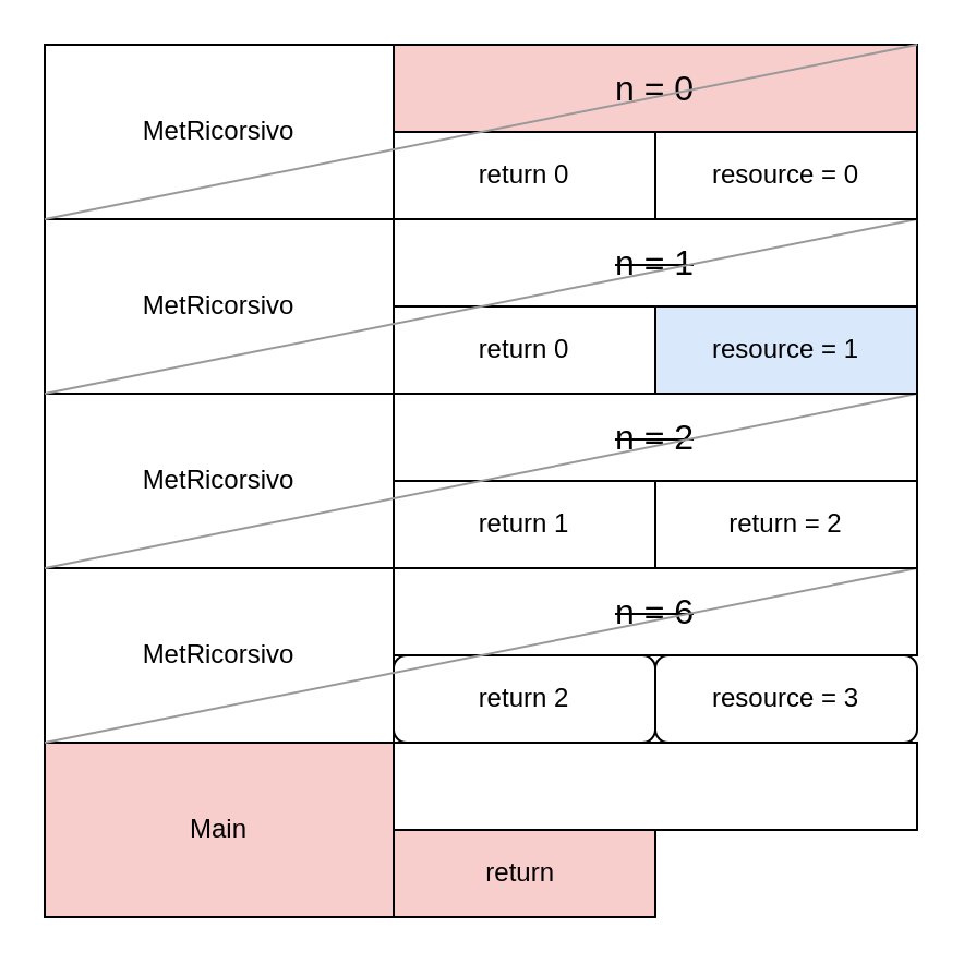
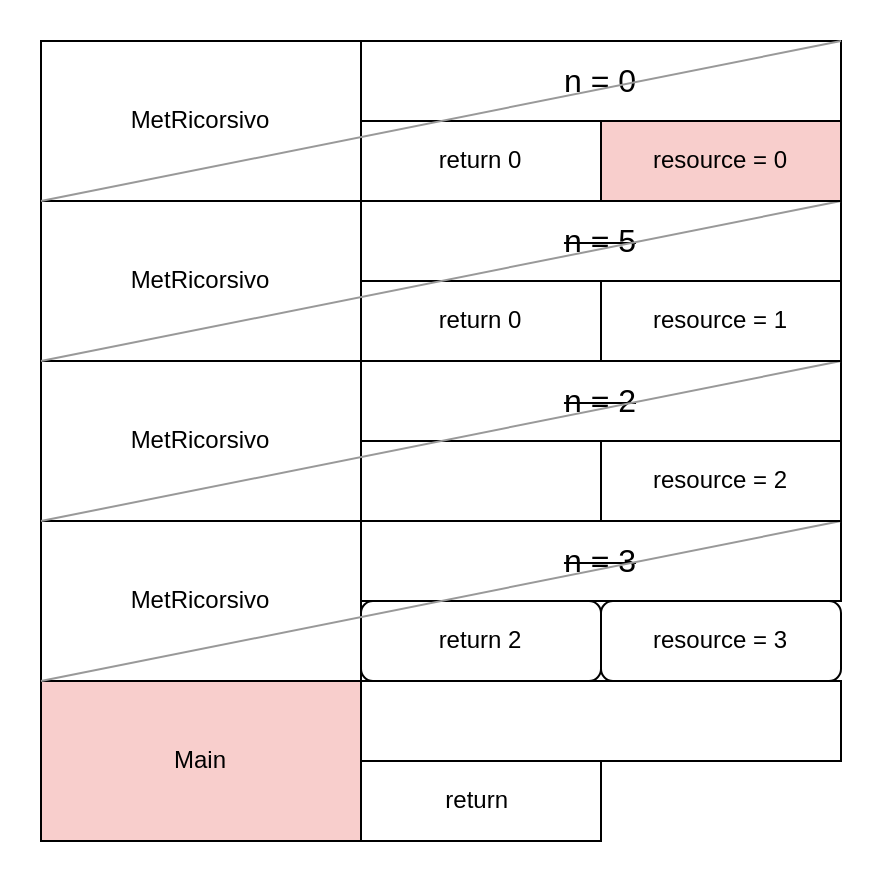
- <mxCell id="23" value="n = 0" style="rounded=0;whiteSpace=wrap;html=1;fontSize=16;fillColor=#f8cecc;" vertex="1" parent="1"><mxGeometry x="180" y="20" width="240" height="40" as="geometry" /></mxCell>
+ <mxCell id="23" value="n = 0" style="rounded=0;whiteSpace=wrap;html=1;fontSize=16;" vertex="1" parent="1"><mxGeometry x="180" y="20" width="240" height="40" as="geometry" /></mxCell>
- <mxCell id="22" value="resource = 0" style="rounded=0;whiteSpace=wrap;html=1;" vertex="1" parent="1"><mxGeometry x="300" y="60" width="120" height="40" as="geometry" /></mxCell>
+ <mxCell id="22" value="resource = 0" style="rounded=0;whiteSpace=wrap;html=1;fillColor=#f8cecc;" vertex="1" parent="1"><mxGeometry x="300" y="60" width="120" height="40" as="geometry" /></mxCell>
- <mxCell id="18" value="&lt;strike&gt;n = 1&lt;/strike&gt;" style="rounded=0;whiteSpace=wrap;html=1;fontSize=16;" vertex="1" parent="1"><mxGeometry x="180" y="100" width="240" height="40" as="geometry" /></mxCell>
+ <mxCell id="18" value="&lt;strike&gt;n = 5&lt;/strike&gt;" style="rounded=0;whiteSpace=wrap;html=1;fontSize=16;" vertex="1" parent="1"><mxGeometry x="180" y="100" width="240" height="40" as="geometry" /></mxCell>
- <mxCell id="17" value="resource = 1" style="rounded=0;whiteSpace=wrap;html=1;fillColor=#dae8fc;" vertex="1" parent="1"><mxGeometry x="300" y="140" width="120" height="40" as="geometry" /></mxCell>
+ <mxCell id="17" value="resource = 1" style="rounded=0;whiteSpace=wrap;html=1;" vertex="1" parent="1"><mxGeometry x="300" y="140" width="120" height="40" as="geometry" /></mxCell>
- <mxCell id="11" value="return 1" style="rounded=0;whiteSpace=wrap;html=1;" vertex="1" parent="1"><mxGeometry x="180" y="220" width="120" height="40" as="geometry" /></mxCell>
- <mxCell id="12" value="return = 2" style="rounded=0;whiteSpace=wrap;html=1;" vertex="1" parent="1"><mxGeometry x="300" y="220" width="120" height="40" as="geometry" /></mxCell>
+ <mxCell id="12" value="resource = 2" style="rounded=0;whiteSpace=wrap;html=1;" vertex="1" parent="1"><mxGeometry x="300" y="220" width="120" height="40" as="geometry" /></mxCell>
- <mxCell id="8" value="&lt;strike&gt;n = 6&lt;/strike&gt;" style="rounded=0;whiteSpace=wrap;html=1;fontSize=16;" vertex="1" parent="1"><mxGeometry x="180" y="260" width="240" height="40" as="geometry" /></mxCell>
+ <mxCell id="8" value="&lt;strike&gt;n = 3&lt;/strike&gt;" style="rounded=0;whiteSpace=wrap;html=1;fontSize=16;" vertex="1" parent="1"><mxGeometry x="180" y="260" width="240" height="40" as="geometry" /></mxCell>
- <mxCell id="2" value="return&amp;nbsp;" style="rounded=0;whiteSpace=wrap;html=1;fillColor=#f8cecc;" vertex="1" parent="1"><mxGeometry x="180" y="380" width="120" height="40" as="geometry" /></mxCell>
+ <mxCell id="2" value="return&amp;nbsp;" style="rounded=0;whiteSpace=wrap;html=1;" vertex="1" parent="1"><mxGeometry x="180" y="380" width="120" height="40" as="geometry" /></mxCell>
